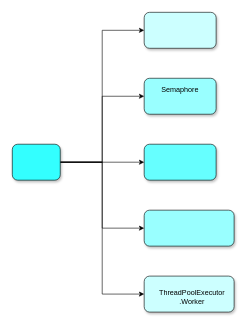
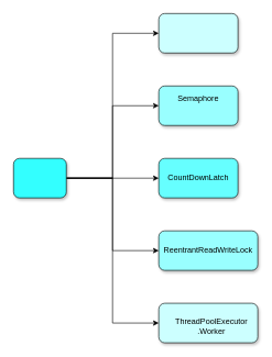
+ <mxCell id="13" value="CountDownLatch" style="text;strokeColor=none;align=center;fillColor=none;html=1;verticalAlign=middle;whiteSpace=wrap;rounded=0;" parent="1" vertex="1"><mxGeometry x="250" y="255" width="100" height="30" as="geometry" /></mxCell>
+ <mxCell id="14" value="ReentrantReadWriteLock" style="text;strokeColor=none;align=center;fillColor=none;html=1;verticalAlign=middle;whiteSpace=wrap;rounded=0;" parent="1" vertex="1"><mxGeometry x="245" y="365" width="140" height="30" as="geometry" /></mxCell>
